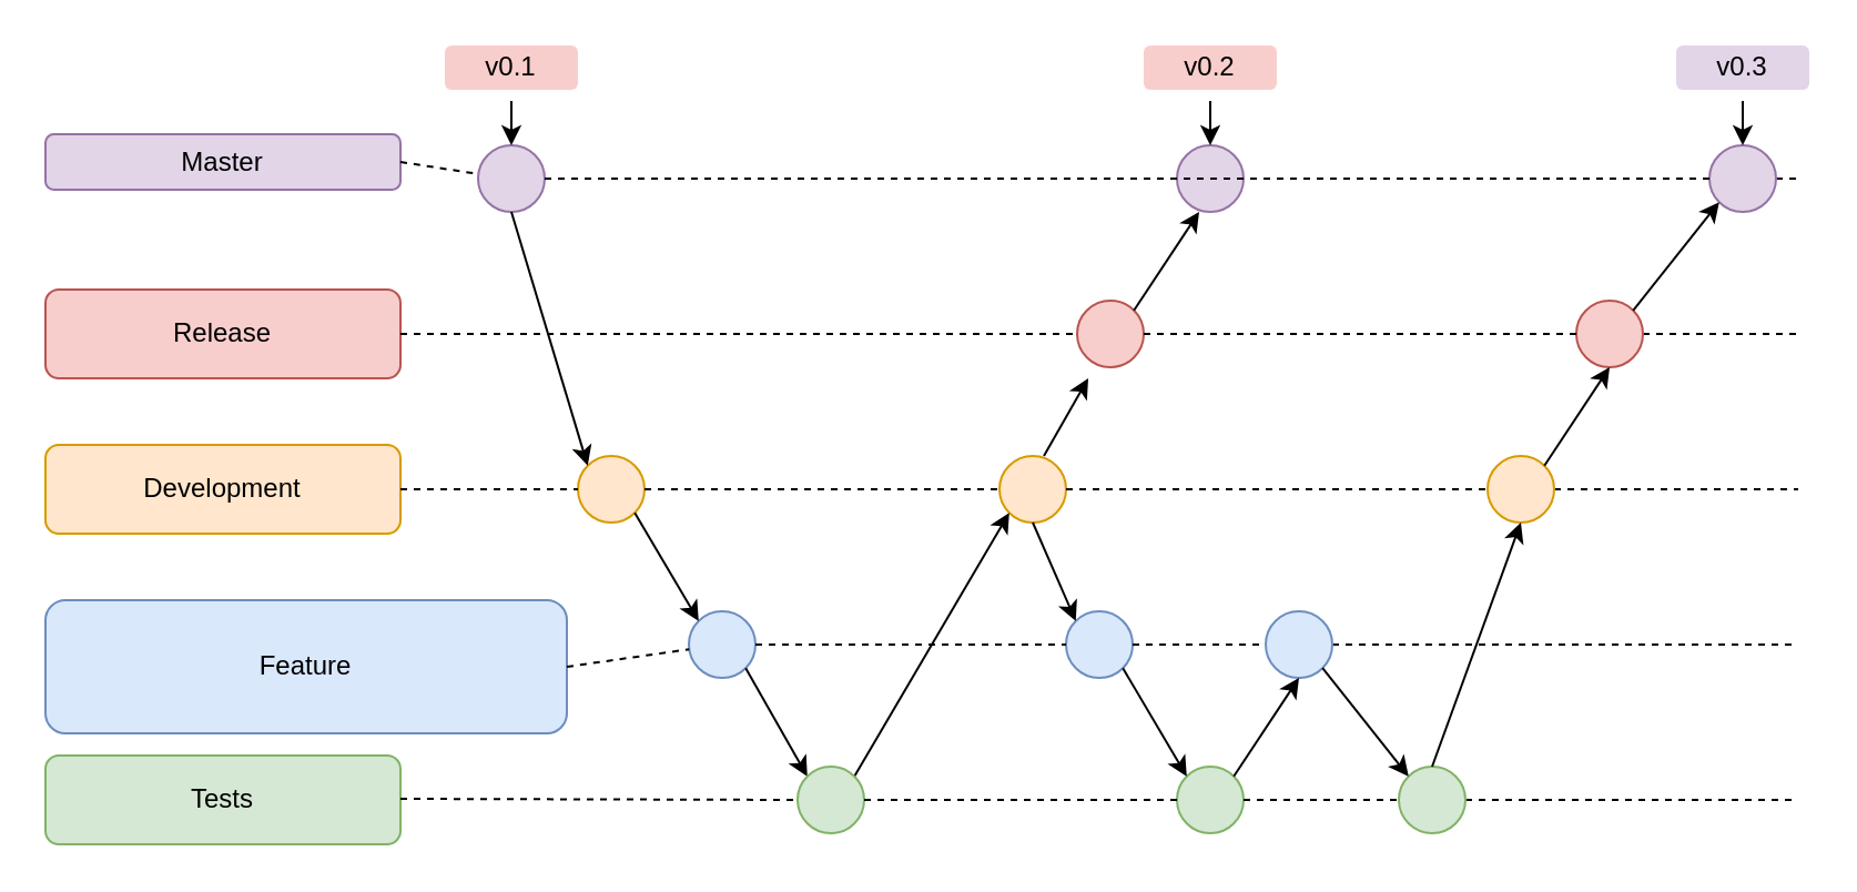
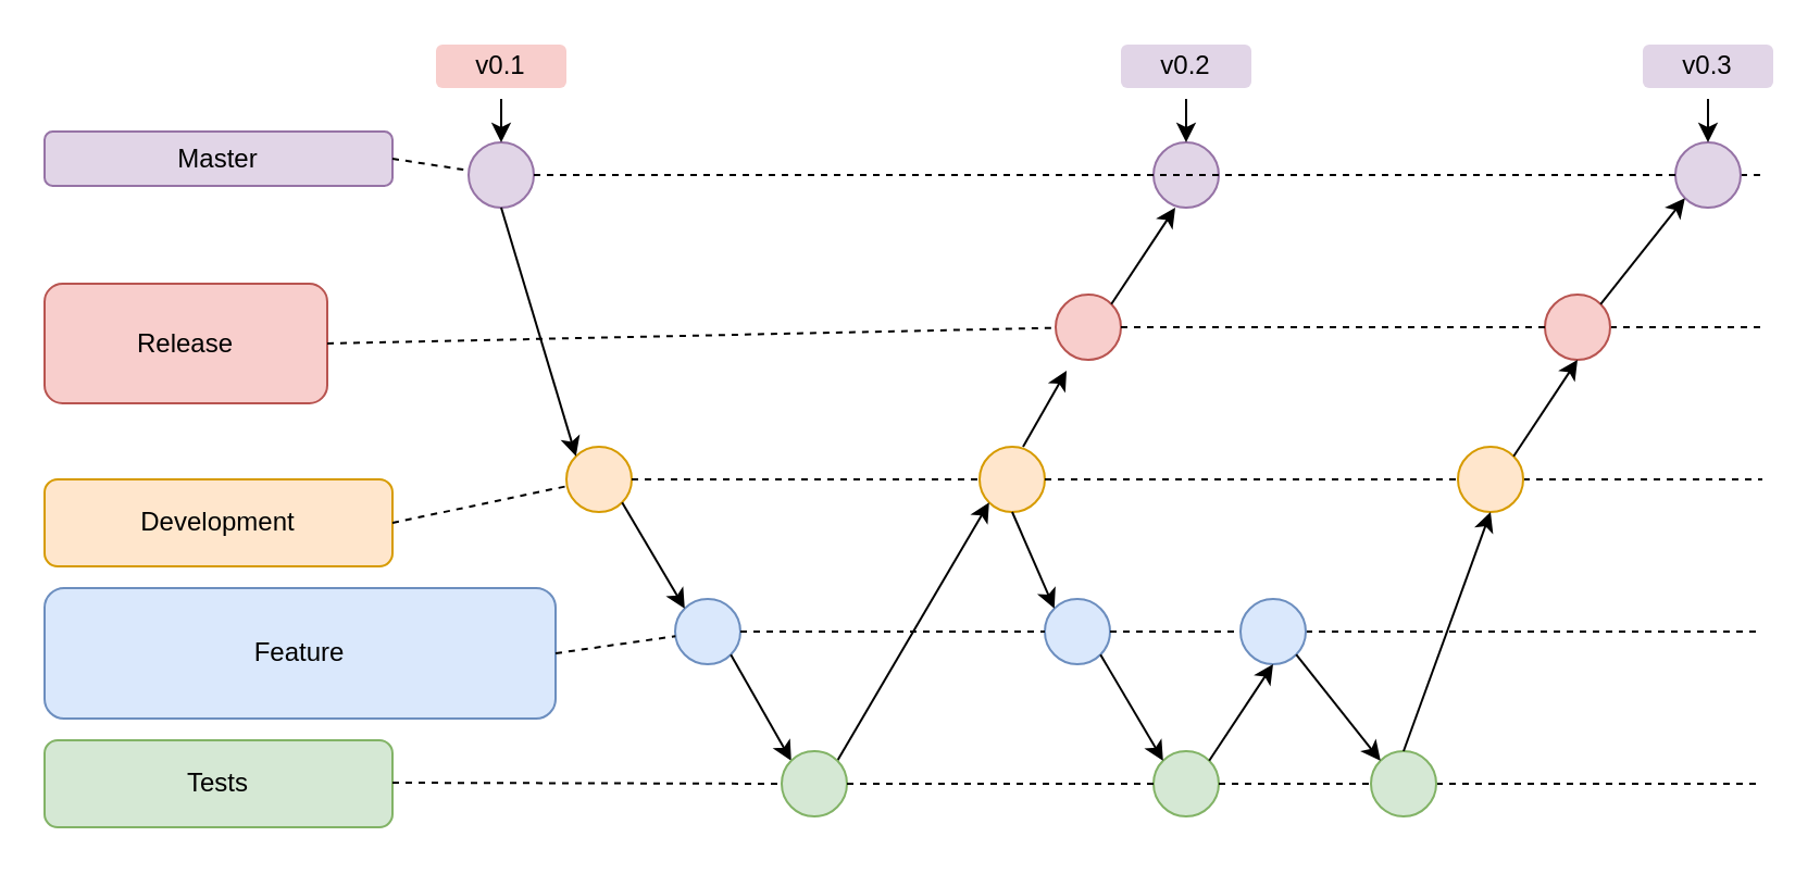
- <mxCell id="35" value="v0.2" style="rounded=1;whiteSpace=wrap;html=1;fillColor=#f8cecc;strokeColor=none;perimeterSpacing=5;" vertex="1" parent="1"><mxGeometry x="515" y="20" width="60" height="20" as="geometry" /></mxCell>
+ <mxCell id="35" value="v0.2" style="rounded=1;whiteSpace=wrap;html=1;fillColor=#e1d5e7;strokeColor=none;perimeterSpacing=5;" vertex="1" parent="1"><mxGeometry x="515" y="20" width="60" height="20" as="geometry" /></mxCell>
- <mxCell id="3" value="Release" style="rounded=1;whiteSpace=wrap;html=1;fillColor=#f8cecc;strokeColor=#b85450;" vertex="1" parent="1"><mxGeometry x="20" y="130" width="160" height="40" as="geometry" /></mxCell>
+ <mxCell id="3" value="Release" style="rounded=1;whiteSpace=wrap;html=1;fillColor=#f8cecc;strokeColor=#b85450;" vertex="1" parent="1"><mxGeometry x="20" y="130" width="130" height="55" as="geometry" /></mxCell>
- <mxCell id="4" value="Development" style="rounded=1;whiteSpace=wrap;html=1;fillColor=#ffe6cc;strokeColor=#d79b00;" vertex="1" parent="1"><mxGeometry x="20" y="200" width="160" height="40" as="geometry" /></mxCell>
+ <mxCell id="4" value="Development" style="rounded=1;whiteSpace=wrap;html=1;fillColor=#ffe6cc;strokeColor=#d79b00;" vertex="1" parent="1"><mxGeometry x="20" y="220" width="160" height="40" as="geometry" /></mxCell>
